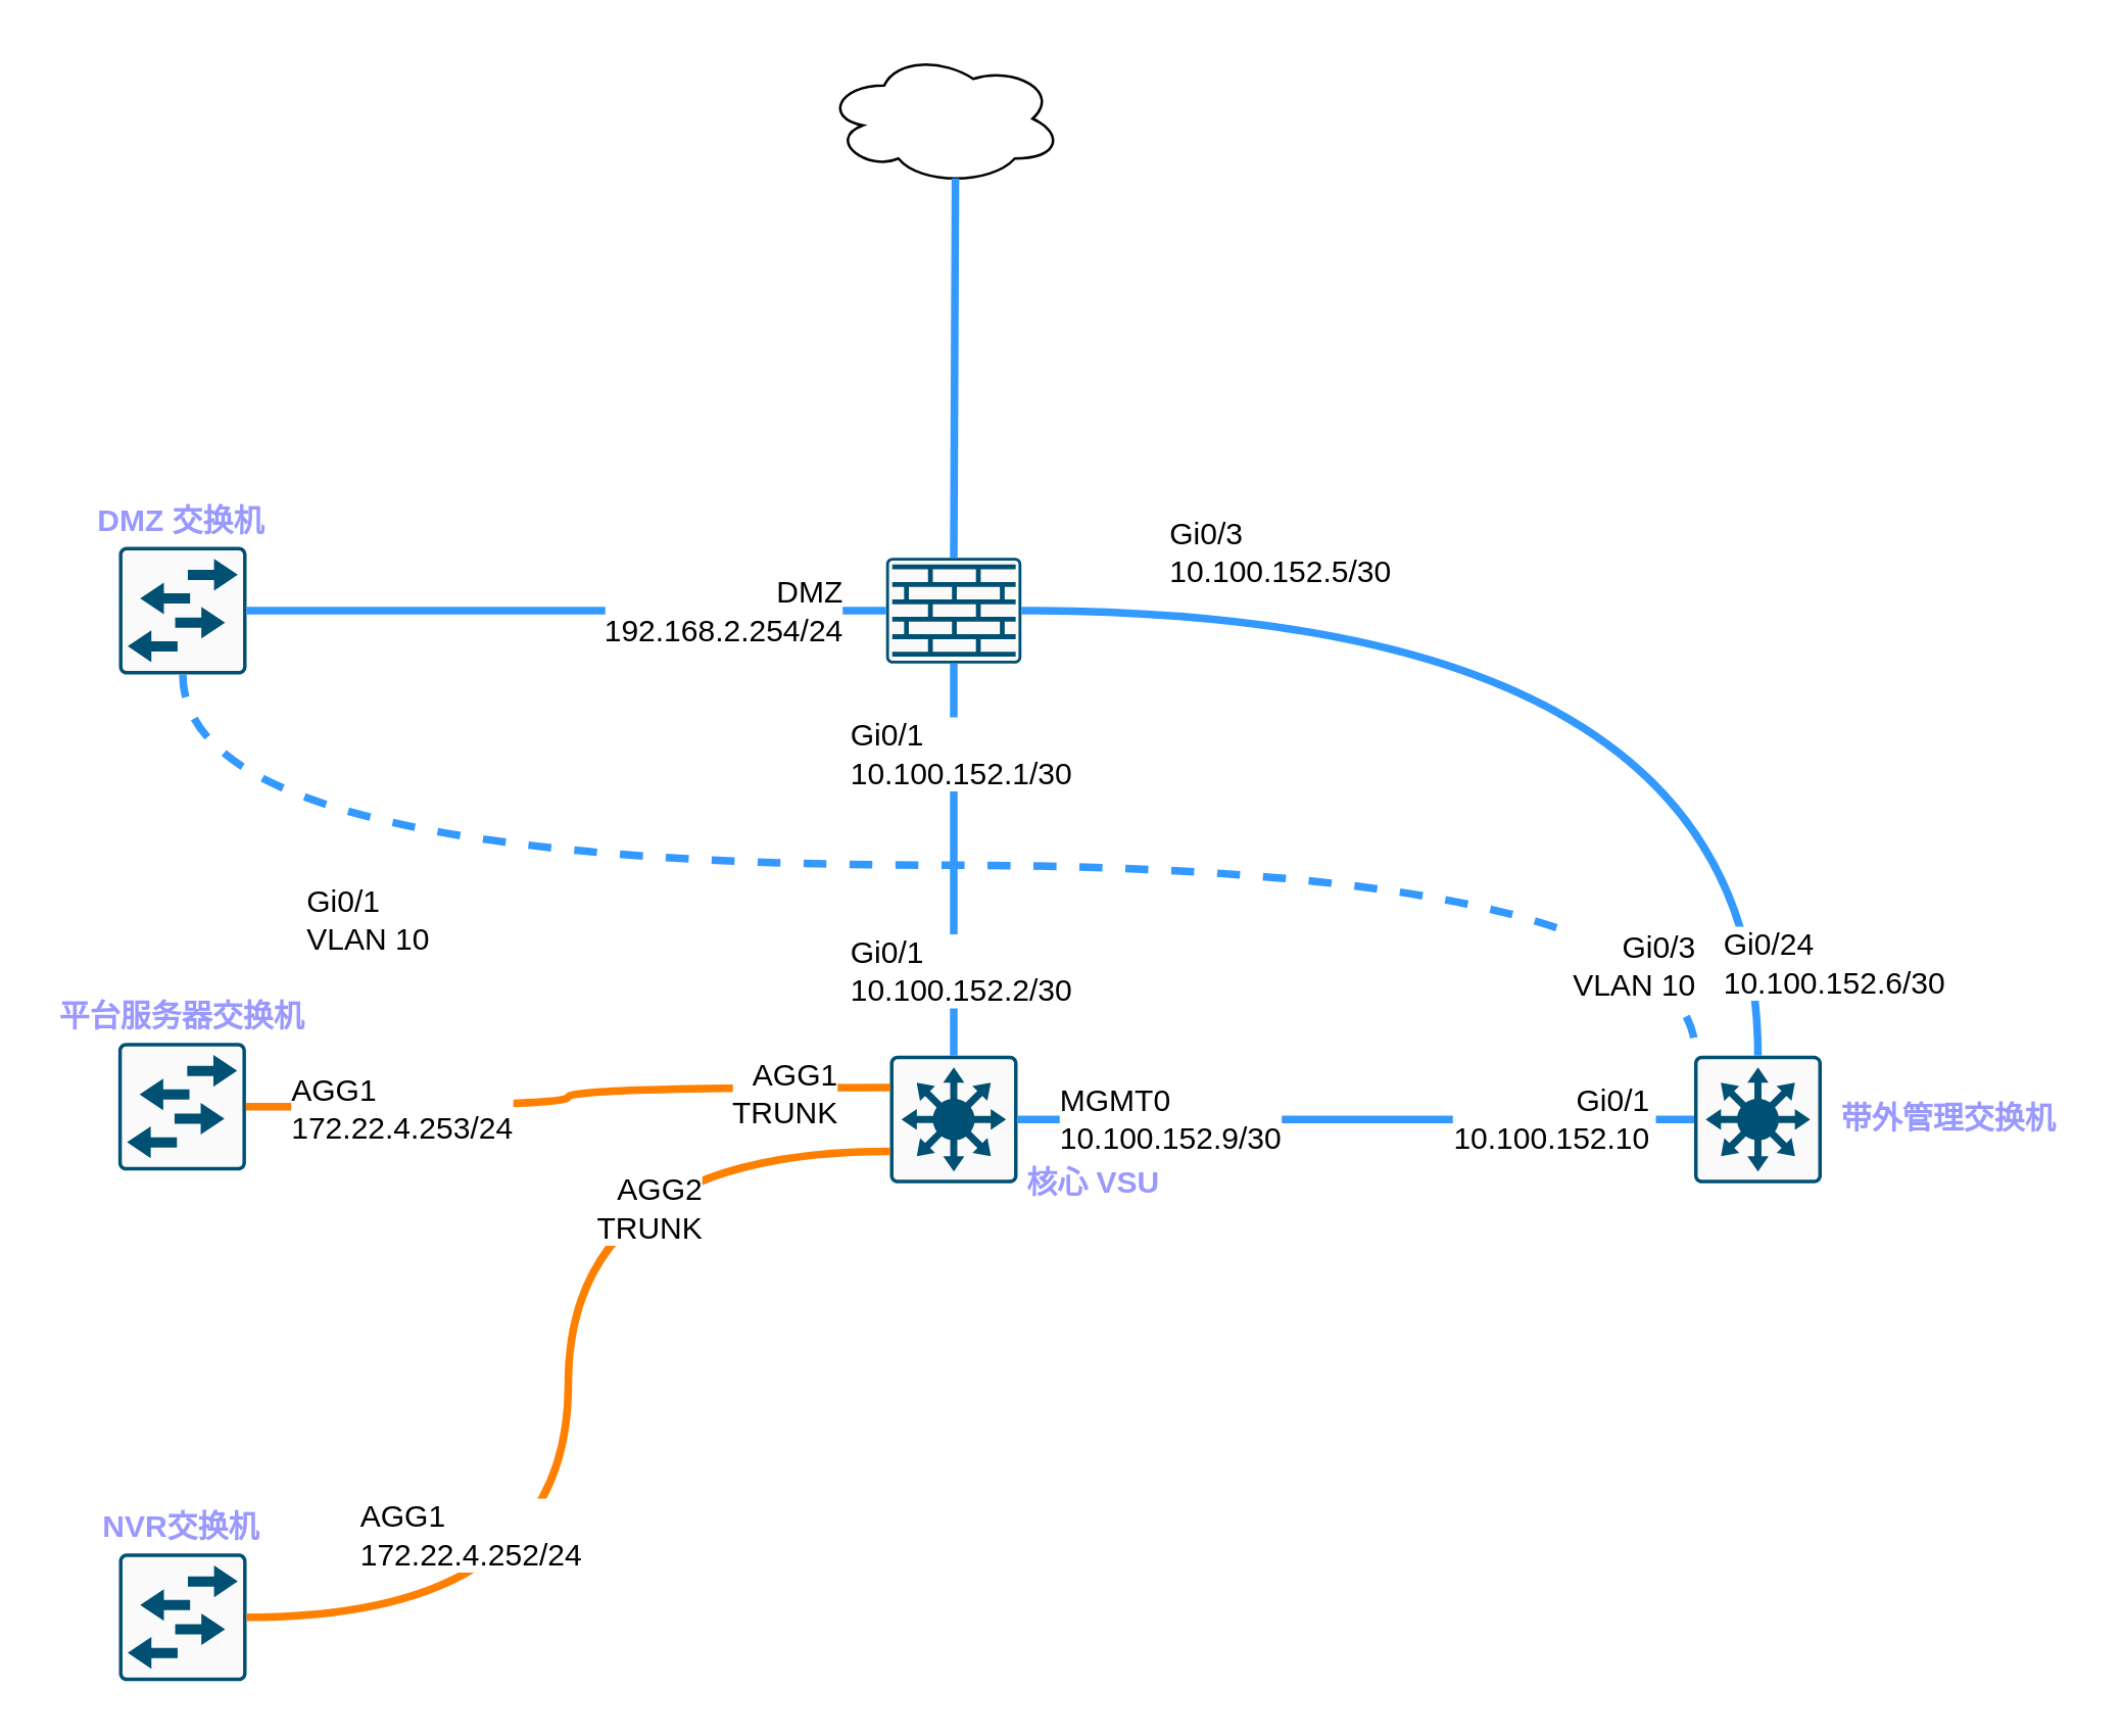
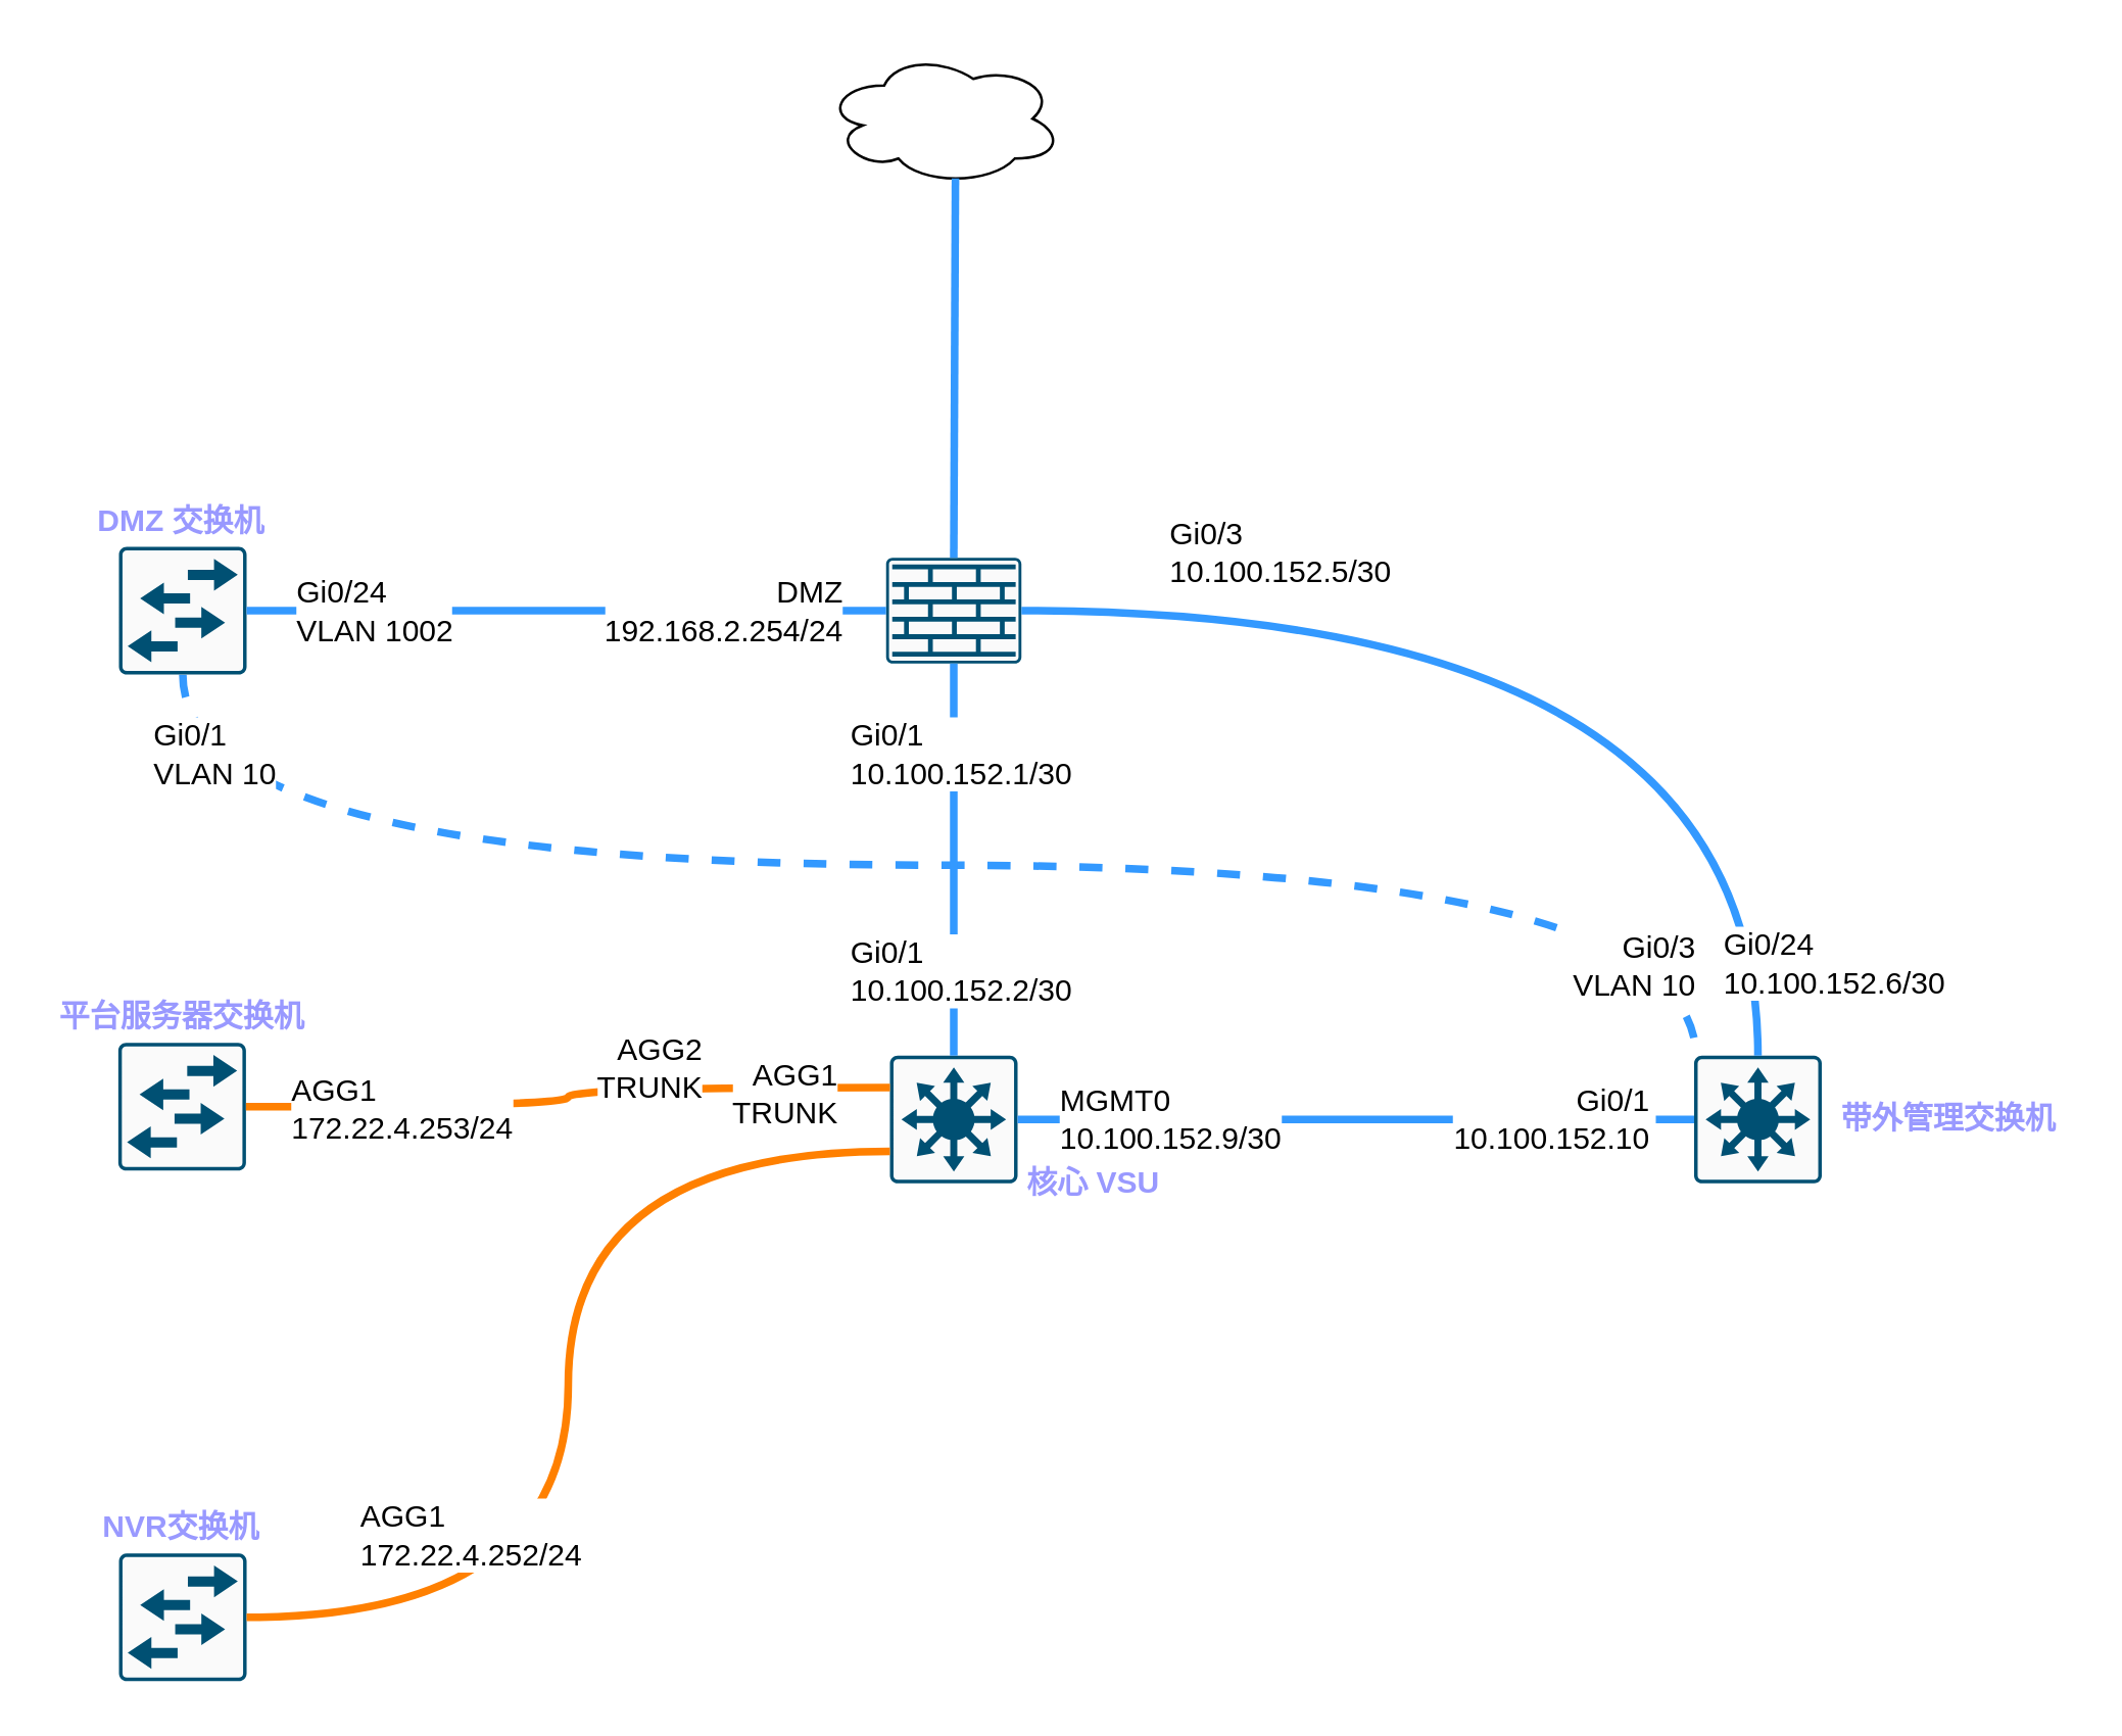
+ <mxCell id="25" value="Gi0/24&lt;br&gt;&lt;div&gt;VLAN 1002&lt;/div&gt;" style="text;html=1;align=left;verticalAlign=middle;whiteSpace=wrap;rounded=0;fontSize=12;fontFamily=Helvetica;fontColor=default;labelBackgroundColor=default;" vertex="1" parent="1"><mxGeometry x="114" y="224" width="68" height="30" as="geometry" /></mxCell>
- <mxCell id="28" value="Gi0/1&lt;div&gt;VLAN 10&lt;/div&gt;" style="text;html=1;align=left;verticalAlign=middle;whiteSpace=wrap;rounded=0;fontSize=12;fontFamily=Helvetica;fontColor=default;labelBackgroundColor=default;" vertex="1" parent="1"><mxGeometry x="118" y="347.5" width="55" height="25" as="geometry" /></mxCell>
+ <mxCell id="28" value="Gi0/1&lt;div&gt;VLAN 10&lt;/div&gt;" style="text;html=1;align=left;verticalAlign=middle;whiteSpace=wrap;rounded=0;fontSize=12;fontFamily=Helvetica;fontColor=default;labelBackgroundColor=default;" vertex="1" parent="1"><mxGeometry x="58" y="282.5" width="55" height="25" as="geometry" /></mxCell>
- <mxCell id="33" value="AGG2&lt;br&gt;&lt;div&gt;TRUNK&lt;/div&gt;" style="text;html=1;align=right;verticalAlign=middle;whiteSpace=wrap;rounded=0;fontSize=12;fontFamily=Helvetica;fontColor=default;labelBackgroundColor=default;" vertex="1" parent="1"><mxGeometry x="227" y="458" width="50" height="30" as="geometry" /></mxCell>
+ <mxCell id="33" value="AGG2&lt;br&gt;&lt;div&gt;TRUNK&lt;/div&gt;" style="text;html=1;align=right;verticalAlign=middle;whiteSpace=wrap;rounded=0;fontSize=12;fontFamily=Helvetica;fontColor=default;labelBackgroundColor=default;" vertex="1" parent="1"><mxGeometry x="227" y="403" width="50" height="30" as="geometry" /></mxCell>
